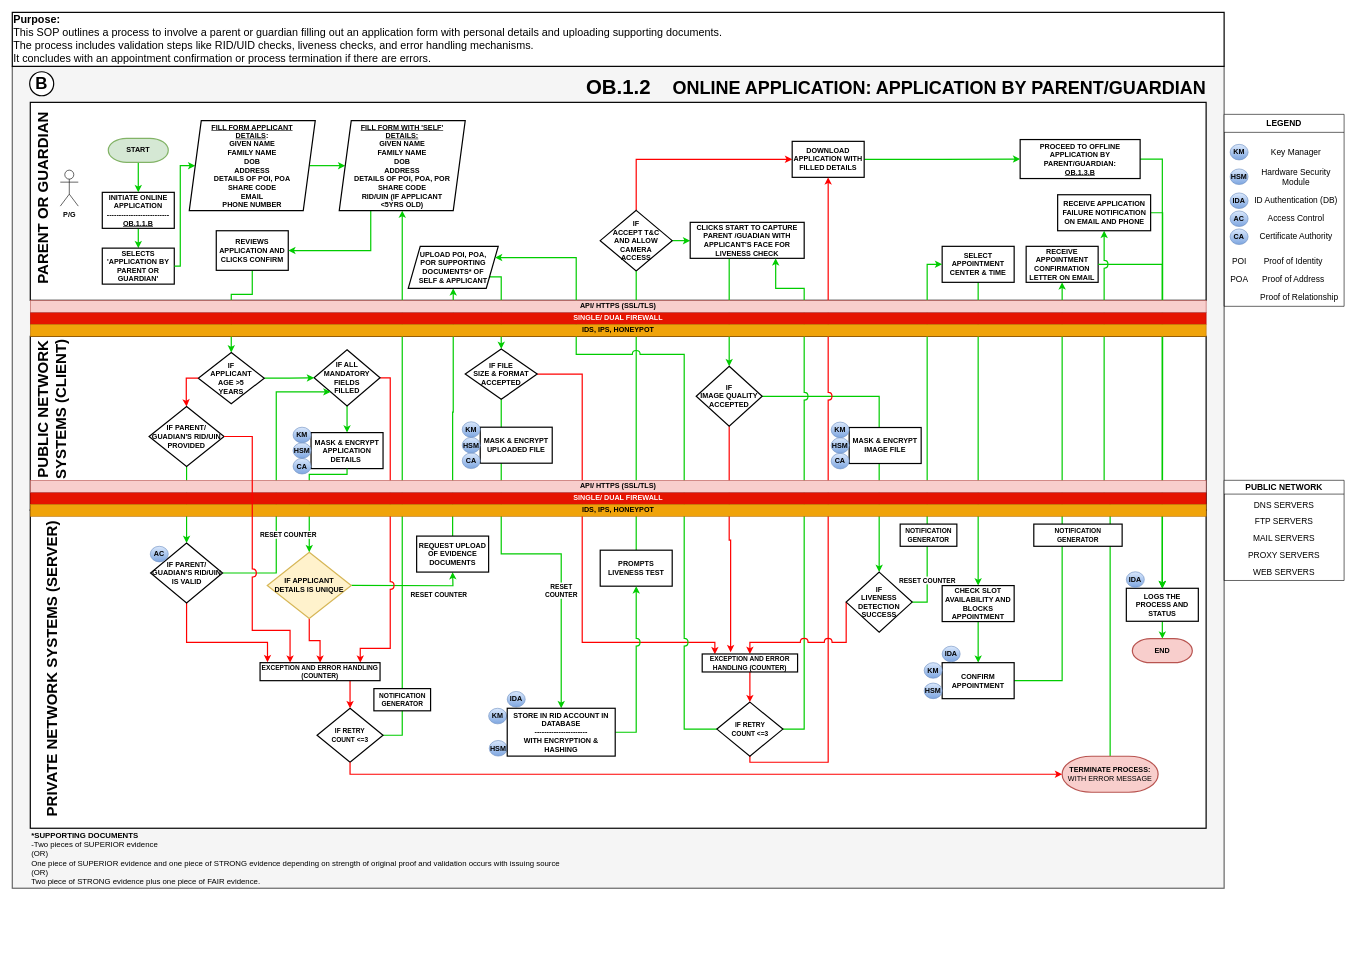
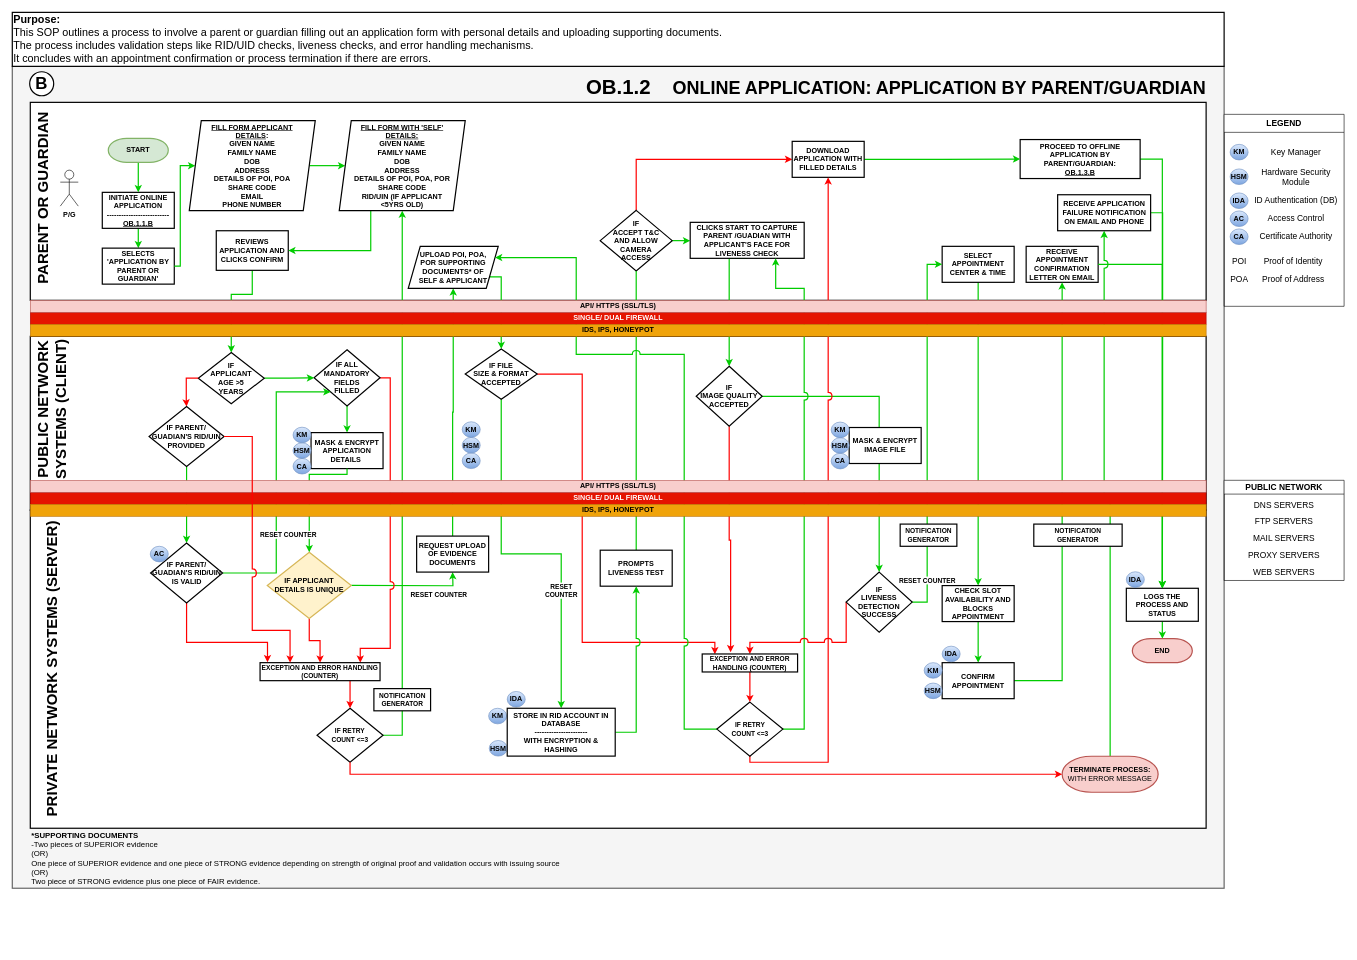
- <mxCell id="82" value="Proof of Relationship" style="text;html=1;align=center;verticalAlign=middle;resizable=0;points=[];autosize=1;strokeColor=none;fillColor=none;fontSize=14;rounded=0;" parent="67" vertex="1"><mxGeometry x="50" y="290" width="150" height="30" as="geometry" /></mxCell>
- <mxCell id="96" value="MASK &amp;amp; ENCRYPT UPLOADED FILE" style="rounded=0;whiteSpace=wrap;html=1;fontStyle=1;strokeWidth=2;" parent="95" vertex="1"><mxGeometry x="30" y="9" width="120" height="60" as="geometry" /></mxCell>
